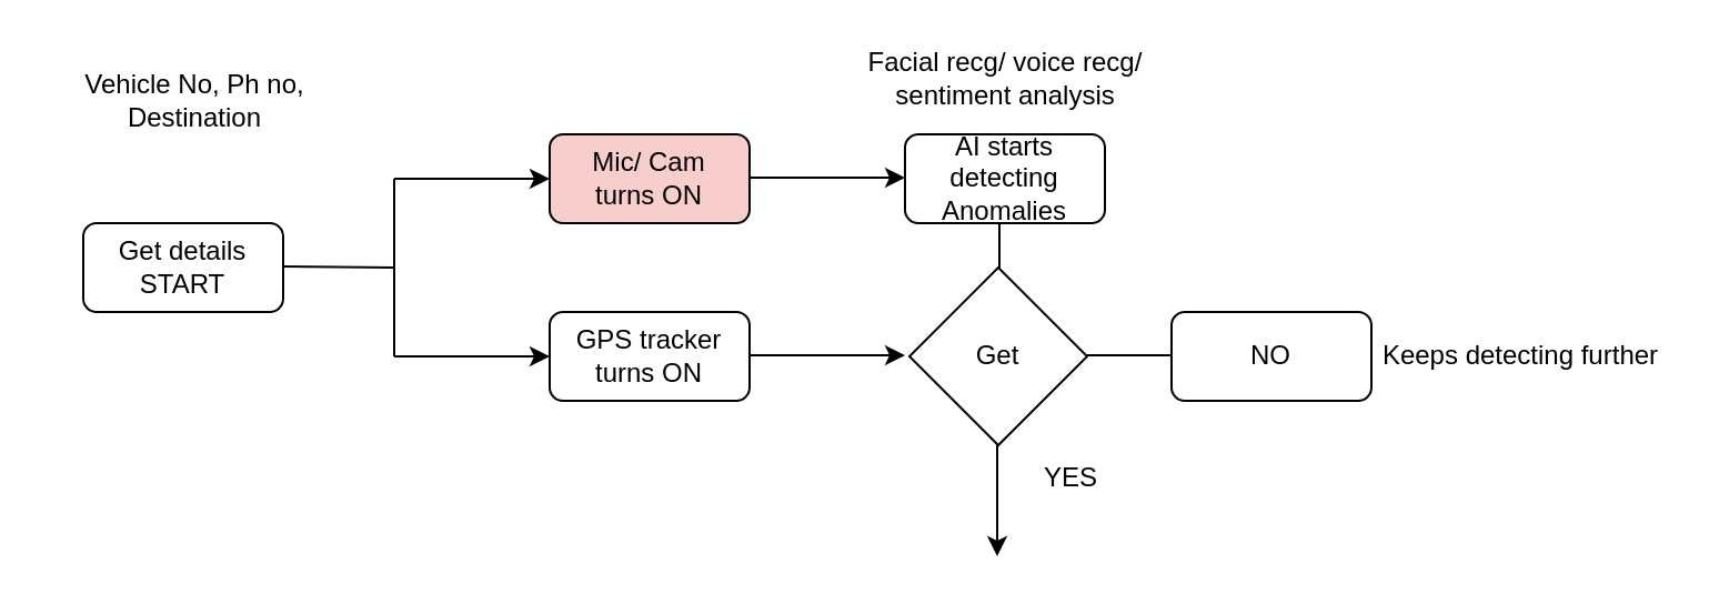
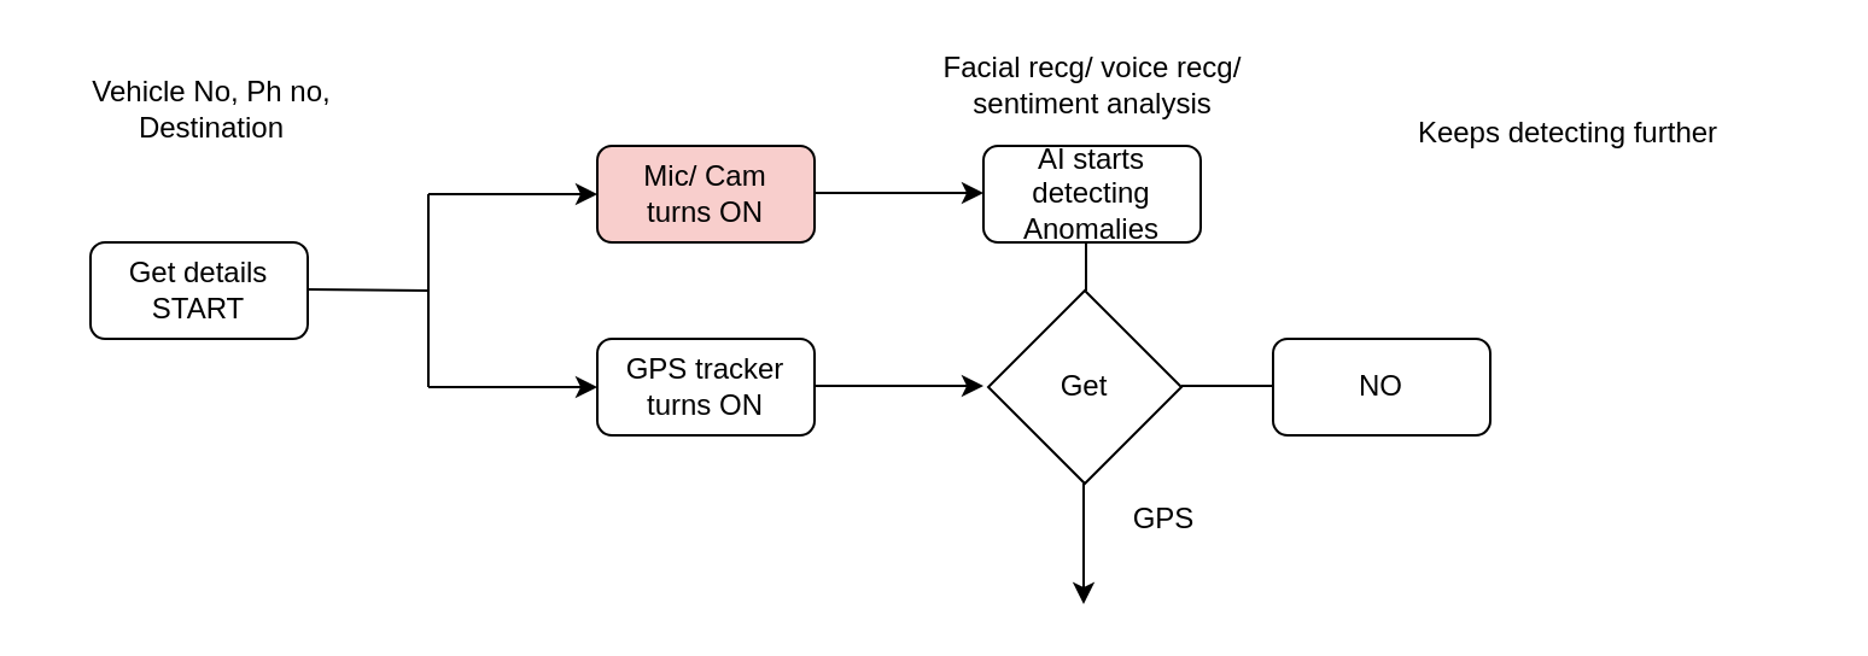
- <mxCell id="17" value="Keeps detecting further" style="text;html=1;align=center;verticalAlign=middle;whiteSpace=wrap;rounded=0;" vertex="1" parent="1"><mxGeometry x="617" y="145" width="135" height="30" as="geometry" /></mxCell>
+ <mxCell id="17" value="Keeps detecting further" style="text;html=1;align=center;verticalAlign=middle;whiteSpace=wrap;rounded=0;" vertex="1" parent="1"><mxGeometry x="582" y="40" width="135" height="30" as="geometry" /></mxCell>
- <mxCell id="19" value="YES" style="text;html=1;align=center;verticalAlign=middle;whiteSpace=wrap;rounded=0;" vertex="1" parent="1"><mxGeometry x="457" y="200" width="50" height="30" as="geometry" /></mxCell>
+ <mxCell id="19" value="GPS" style="text;html=1;align=center;verticalAlign=middle;whiteSpace=wrap;rounded=0;" vertex="1" parent="1"><mxGeometry x="457" y="200" width="50" height="30" as="geometry" /></mxCell>
